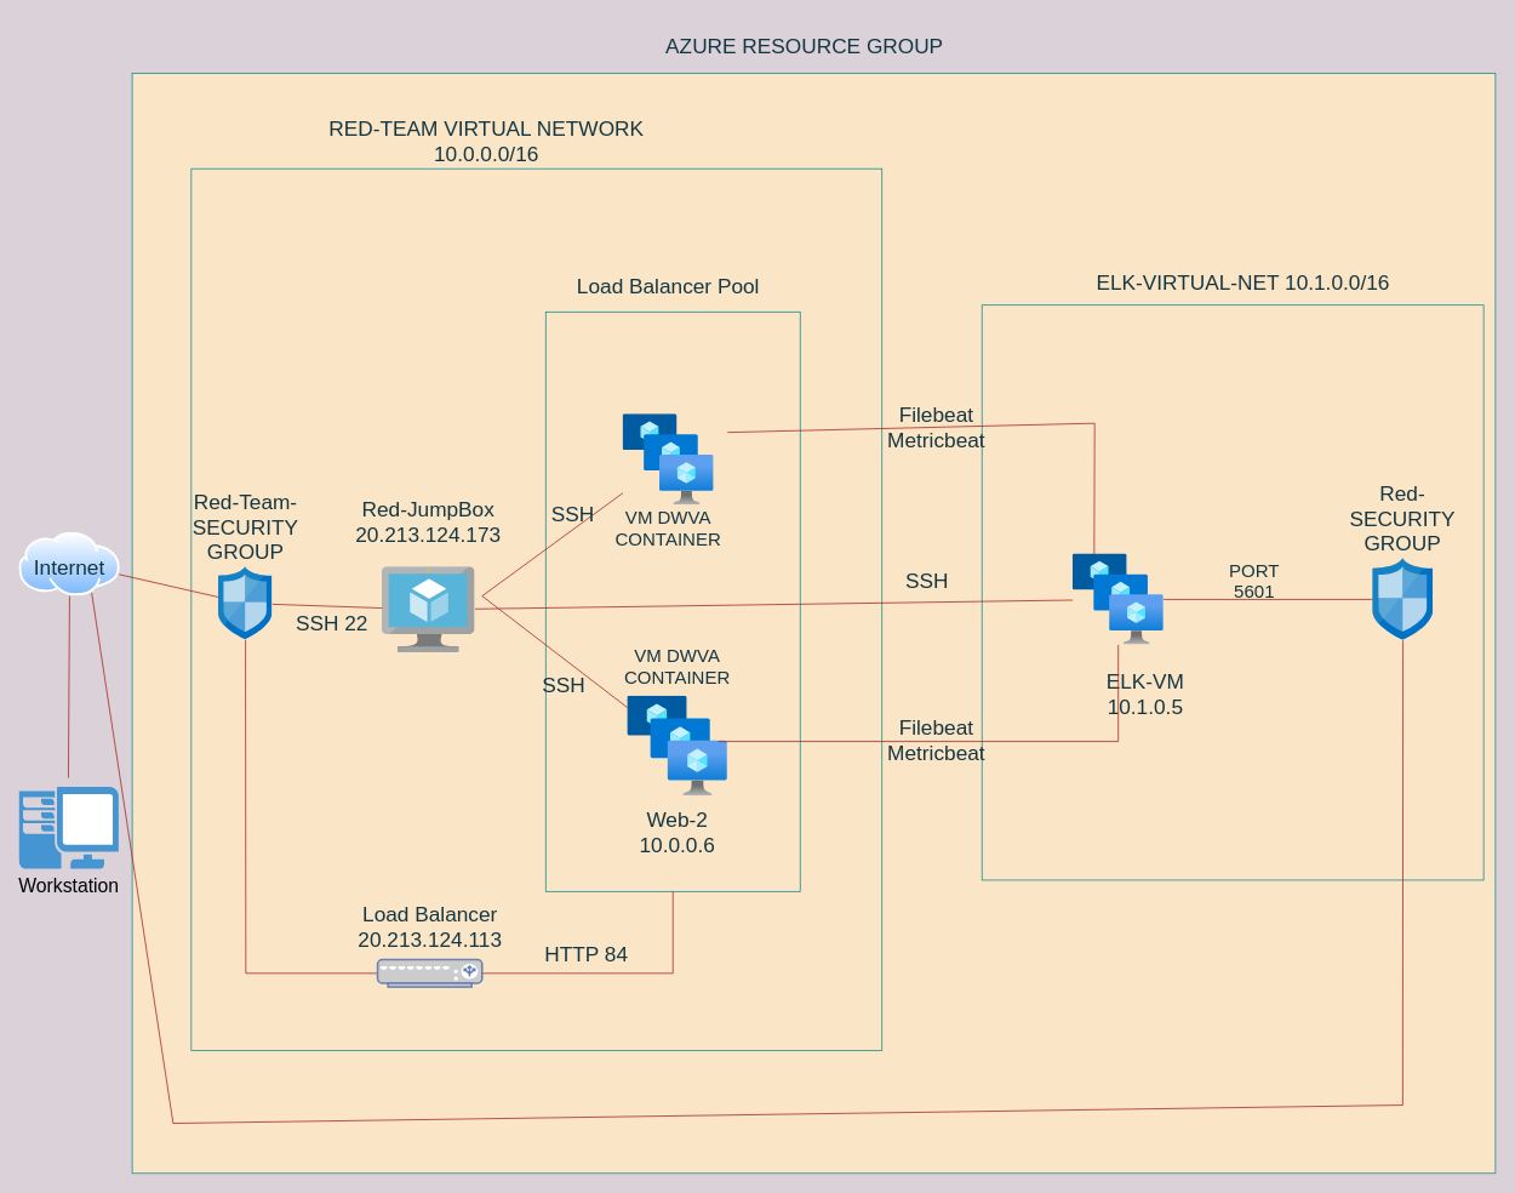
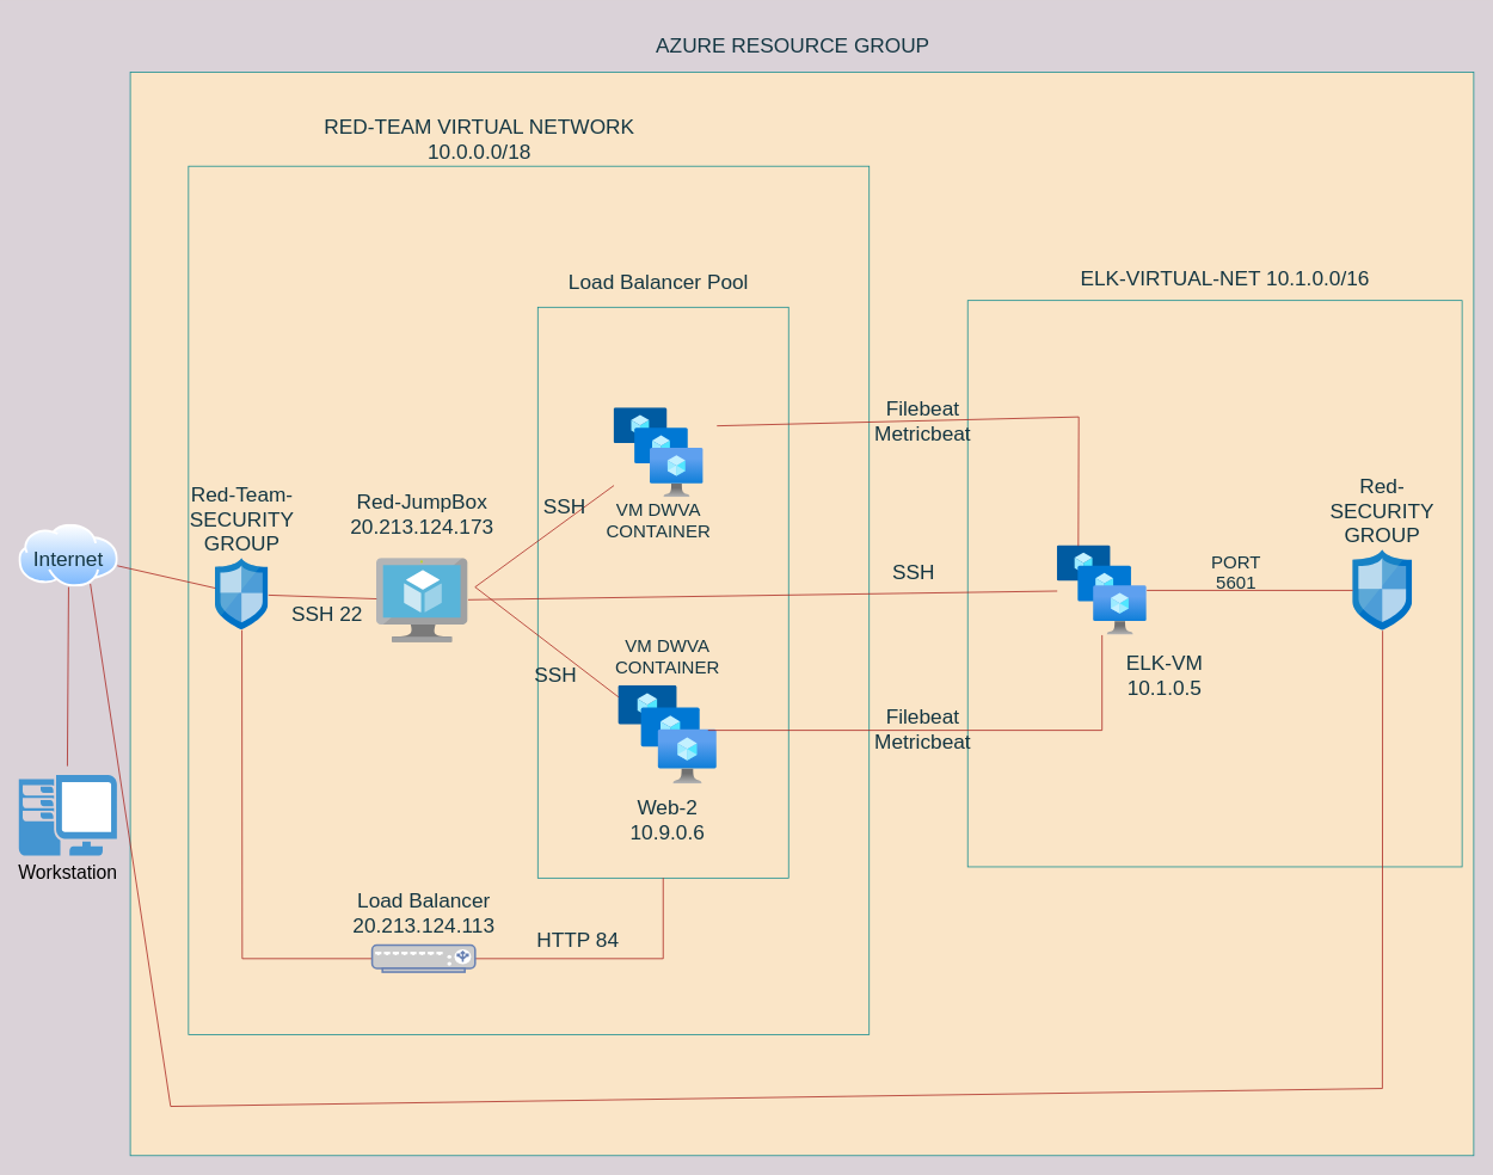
- <mxCell id="15" value="RED-TEAM VIRTUAL NETWORK 10.0.0.0/16" style="text;html=1;strokeColor=none;fillColor=none;align=center;verticalAlign=middle;whiteSpace=wrap;rounded=0;fontSize=23;fontColor=#143642;" parent="1" vertex="1"><mxGeometry x="320" y="125" width="430" height="60" as="geometry" /></mxCell>
+ <mxCell id="15" value="RED-TEAM VIRTUAL NETWORK 10.0.0.0/18" style="text;html=1;strokeColor=none;fillColor=none;align=center;verticalAlign=middle;whiteSpace=wrap;rounded=0;fontSize=23;fontColor=#143642;" parent="1" vertex="1"><mxGeometry x="320" y="125" width="430" height="60" as="geometry" /></mxCell>
- <mxCell id="24" value="ELK-VM&lt;br&gt;10.1.0.5" style="text;html=1;strokeColor=none;fillColor=none;align=center;verticalAlign=middle;whiteSpace=wrap;rounded=0;fontSize=23;fontColor=#143642;" parent="1" vertex="1"><mxGeometry x="1170" y="718.75" width="180" height="90" as="geometry" /></mxCell>
+ <mxCell id="24" value="ELK-VM&lt;br&gt;10.1.0.5" style="text;html=1;strokeColor=none;fillColor=none;align=center;verticalAlign=middle;whiteSpace=wrap;rounded=0;fontSize=23;fontColor=#143642;" parent="1" vertex="1"><mxGeometry x="1210" y="708.75" width="180" height="90" as="geometry" /></mxCell>
- <mxCell id="17" value="Web-2&lt;br&gt;10.0.0.6" style="text;html=1;strokeColor=none;fillColor=none;align=center;verticalAlign=middle;whiteSpace=wrap;rounded=0;fontSize=23;fontColor=#143642;" parent="1" vertex="1"><mxGeometry x="665" y="880" width="160" height="70" as="geometry" /></mxCell>
+ <mxCell id="17" value="Web-2&lt;br&gt;10.9.0.6" style="text;html=1;strokeColor=none;fillColor=none;align=center;verticalAlign=middle;whiteSpace=wrap;rounded=0;fontSize=23;fontColor=#143642;" parent="1" vertex="1"><mxGeometry x="665" y="880" width="160" height="70" as="geometry" /></mxCell>
